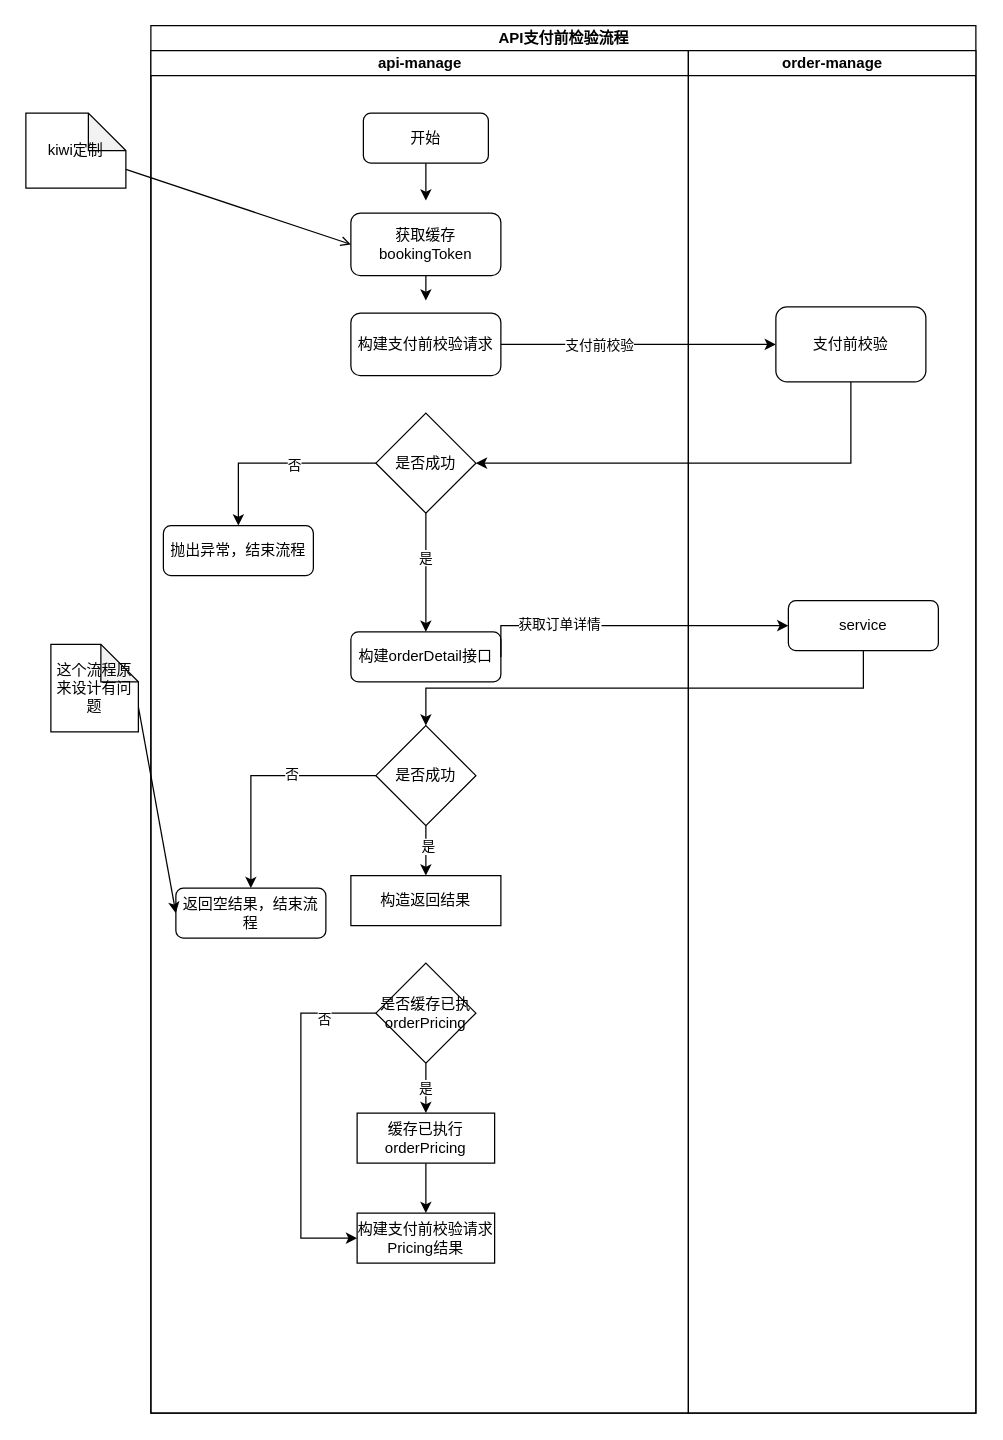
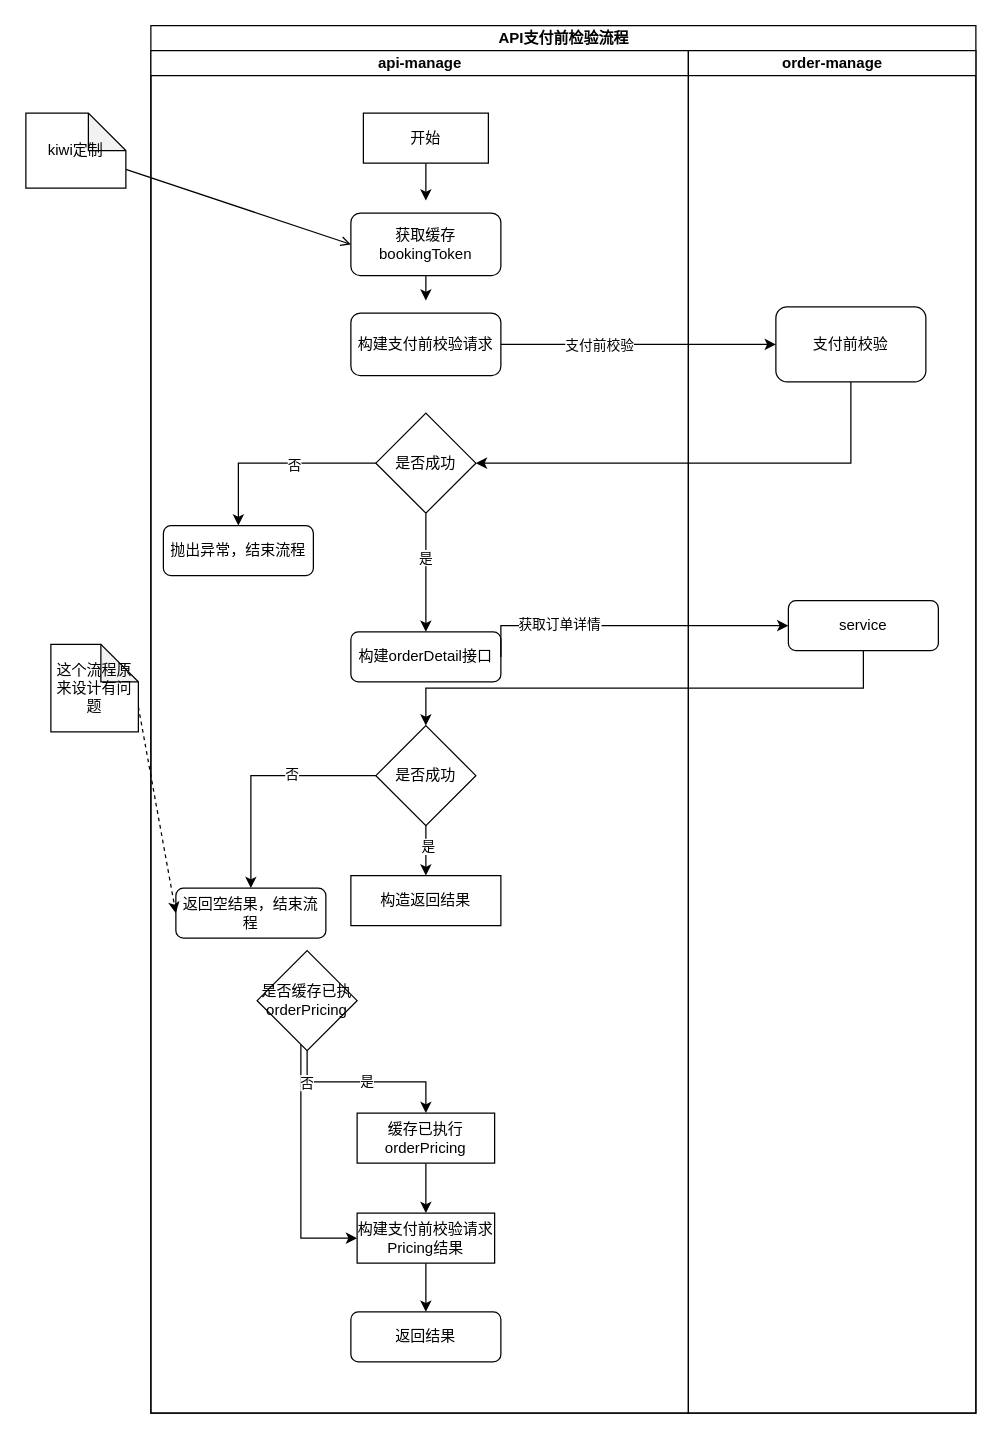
- <mxCell id="4" value="开始" style="rounded=1;whiteSpace=wrap;html=1;" parent="3" vertex="1"><mxGeometry x="170" y="50" width="100" height="40" as="geometry" /></mxCell>
+ <mxCell id="4" value="开始" style="whiteSpace=wrap;html=1;rounded=0;" parent="3" vertex="1"><mxGeometry x="170" y="50" width="100" height="40" as="geometry" /></mxCell>
- <mxCell id="43" style="edgeStyle=none;rounded=0;orthogonalLoop=1;jettySize=auto;html=1;exitX=0;exitY=0;exitDx=70;exitDy=50;exitPerimeter=0;entryX=0;entryY=0.5;entryDx=0;entryDy=0;" parent="1" source="44" target="13" edge="1"><mxGeometry relative="1" as="geometry" /></mxCell>
+ <mxCell id="43" style="edgeStyle=none;rounded=0;orthogonalLoop=1;jettySize=auto;html=1;exitX=0;exitY=0;exitDx=70;exitDy=50;exitPerimeter=0;entryX=0;entryY=0.5;entryDx=0;entryDy=0;dashed=1;" parent="1" source="44" target="13" edge="1"><mxGeometry relative="1" as="geometry" /></mxCell>
- <mxCell id="20" value="是否缓存已执orderPricing" style="rhombus;whiteSpace=wrap;html=1;" parent="3" vertex="1"><mxGeometry x="180" y="730" width="80" height="80" as="geometry" /></mxCell>
+ <mxCell id="20" value="是否缓存已执orderPricing" style="rhombus;whiteSpace=wrap;html=1;" parent="3" vertex="1"><mxGeometry x="85" y="720" width="80" height="80" as="geometry" /></mxCell>
+ <mxCell id="23" style="edgeStyle=orthogonalEdgeStyle;rounded=0;orthogonalLoop=1;jettySize=auto;html=1;exitX=0.5;exitY=1;exitDx=0;exitDy=0;entryX=0.5;entryY=0;entryDx=0;entryDy=0;" parent="3" source="24" target="25" edge="1"><mxGeometry relative="1" as="geometry" /></mxCell>
+ <mxCell id="25" value="返回结果" style="rounded=1;whiteSpace=wrap;html=1;" parent="3" vertex="1"><mxGeometry x="160" y="1009" width="120" height="40" as="geometry" /></mxCell>
